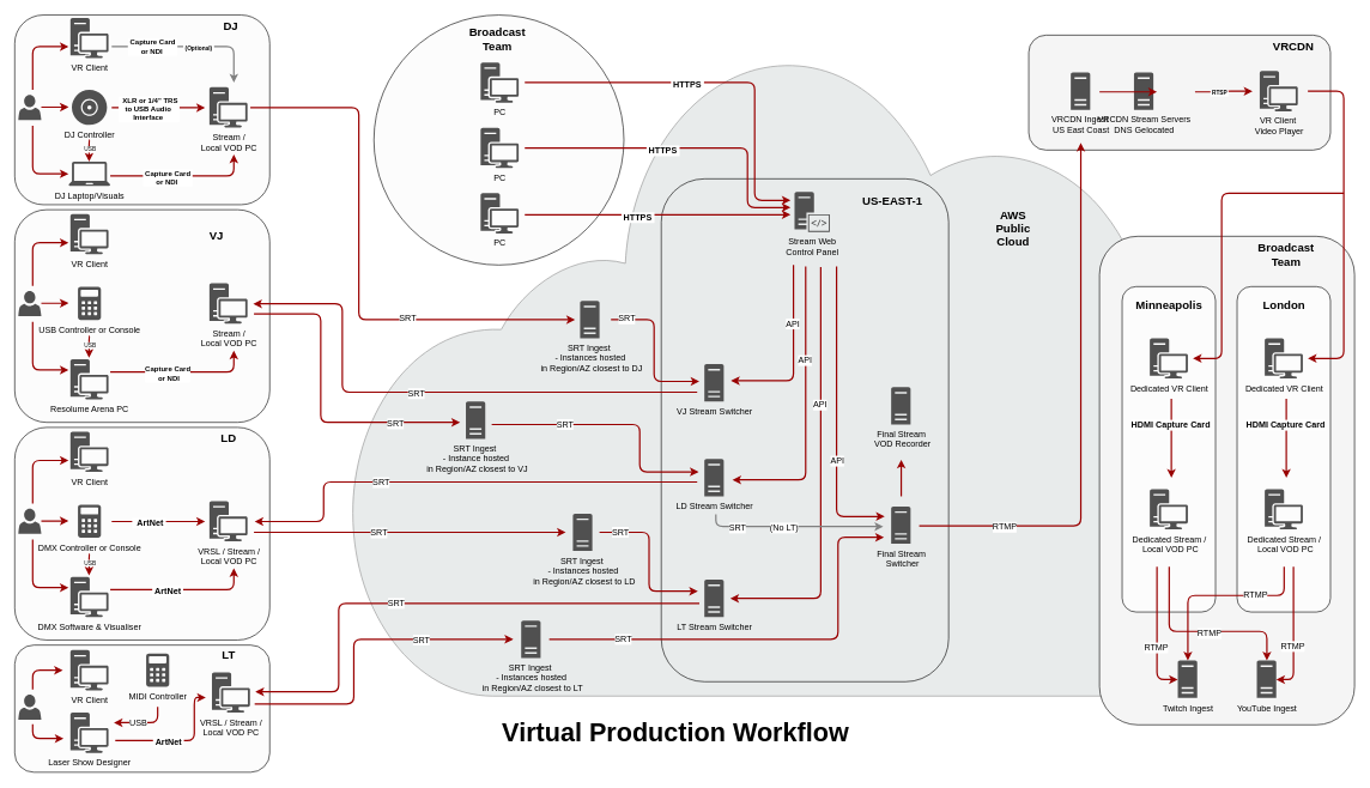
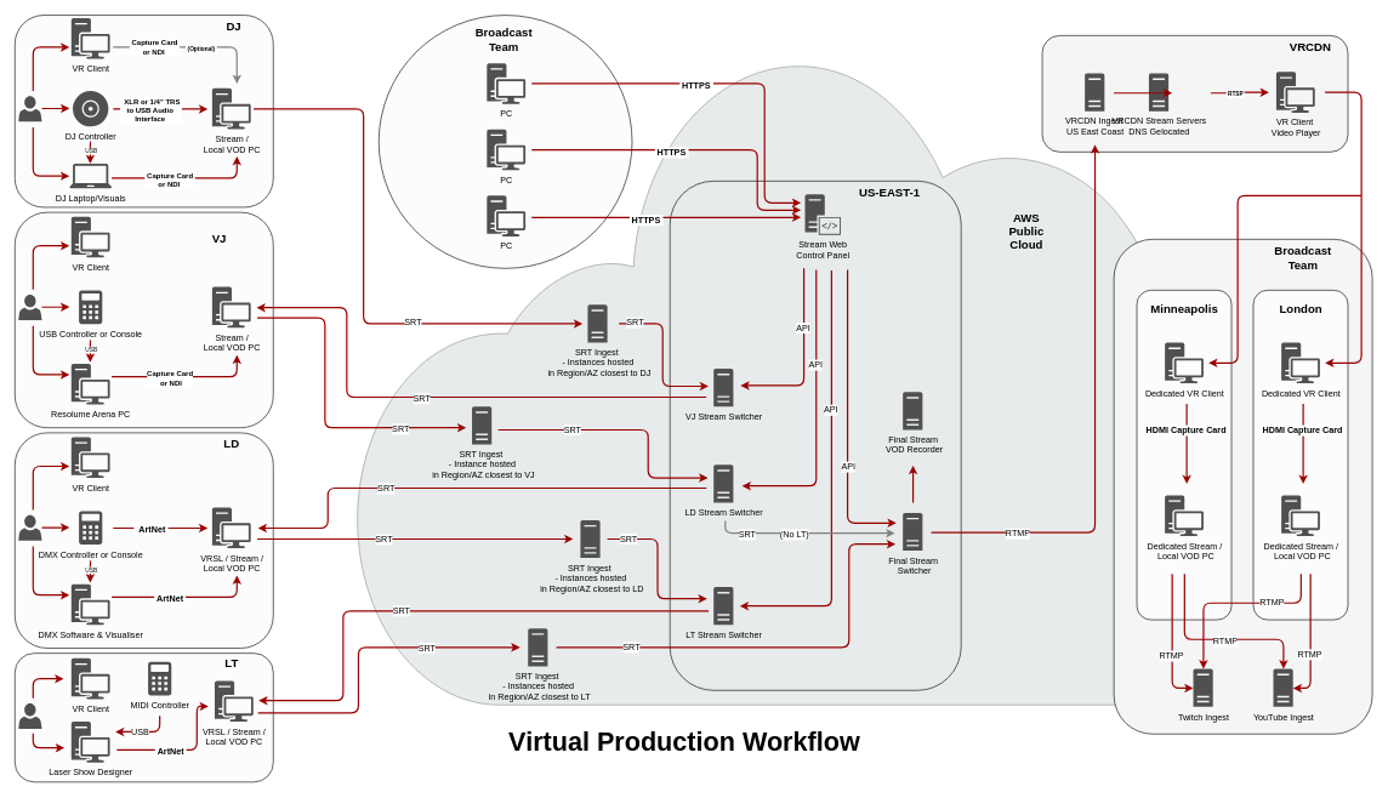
- <mxCell id="133" value="US-EAST-1" style="text;strokeColor=none;fillColor=none;html=1;align=center;verticalAlign=middle;whiteSpace=wrap;rounded=0;fontSize=16;fontStyle=1" vertex="1" parent="1"><mxGeometry x="1197" y="263" width="90" height="30" as="geometry" /></mxCell>
+ <mxCell id="133" value="US-EAST-1" style="text;strokeColor=none;fillColor=none;html=1;align=center;verticalAlign=middle;whiteSpace=wrap;rounded=0;fontSize=16;fontStyle=1" vertex="1" parent="1"><mxGeometry x="1177" y="248" width="90" height="30" as="geometry" /></mxCell>
